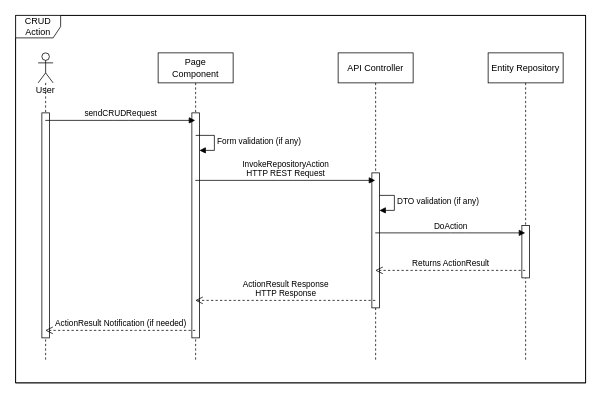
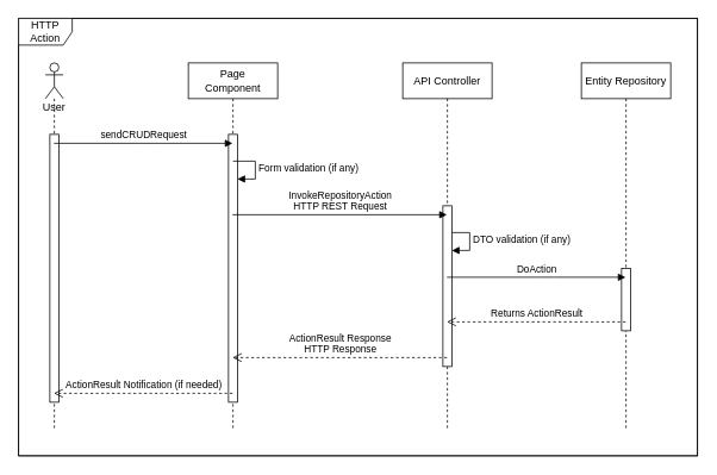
- <mxCell id="19" value="CRUD Action" style="shape=umlFrame;whiteSpace=wrap;html=1;" parent="1" vertex="1"><mxGeometry x="20" y="20" width="760" height="490" as="geometry" /></mxCell>
+ <mxCell id="19" value="HTTP Action" style="shape=umlFrame;whiteSpace=wrap;html=1;" parent="1" vertex="1"><mxGeometry x="20" y="20" width="760" height="490" as="geometry" /></mxCell>
